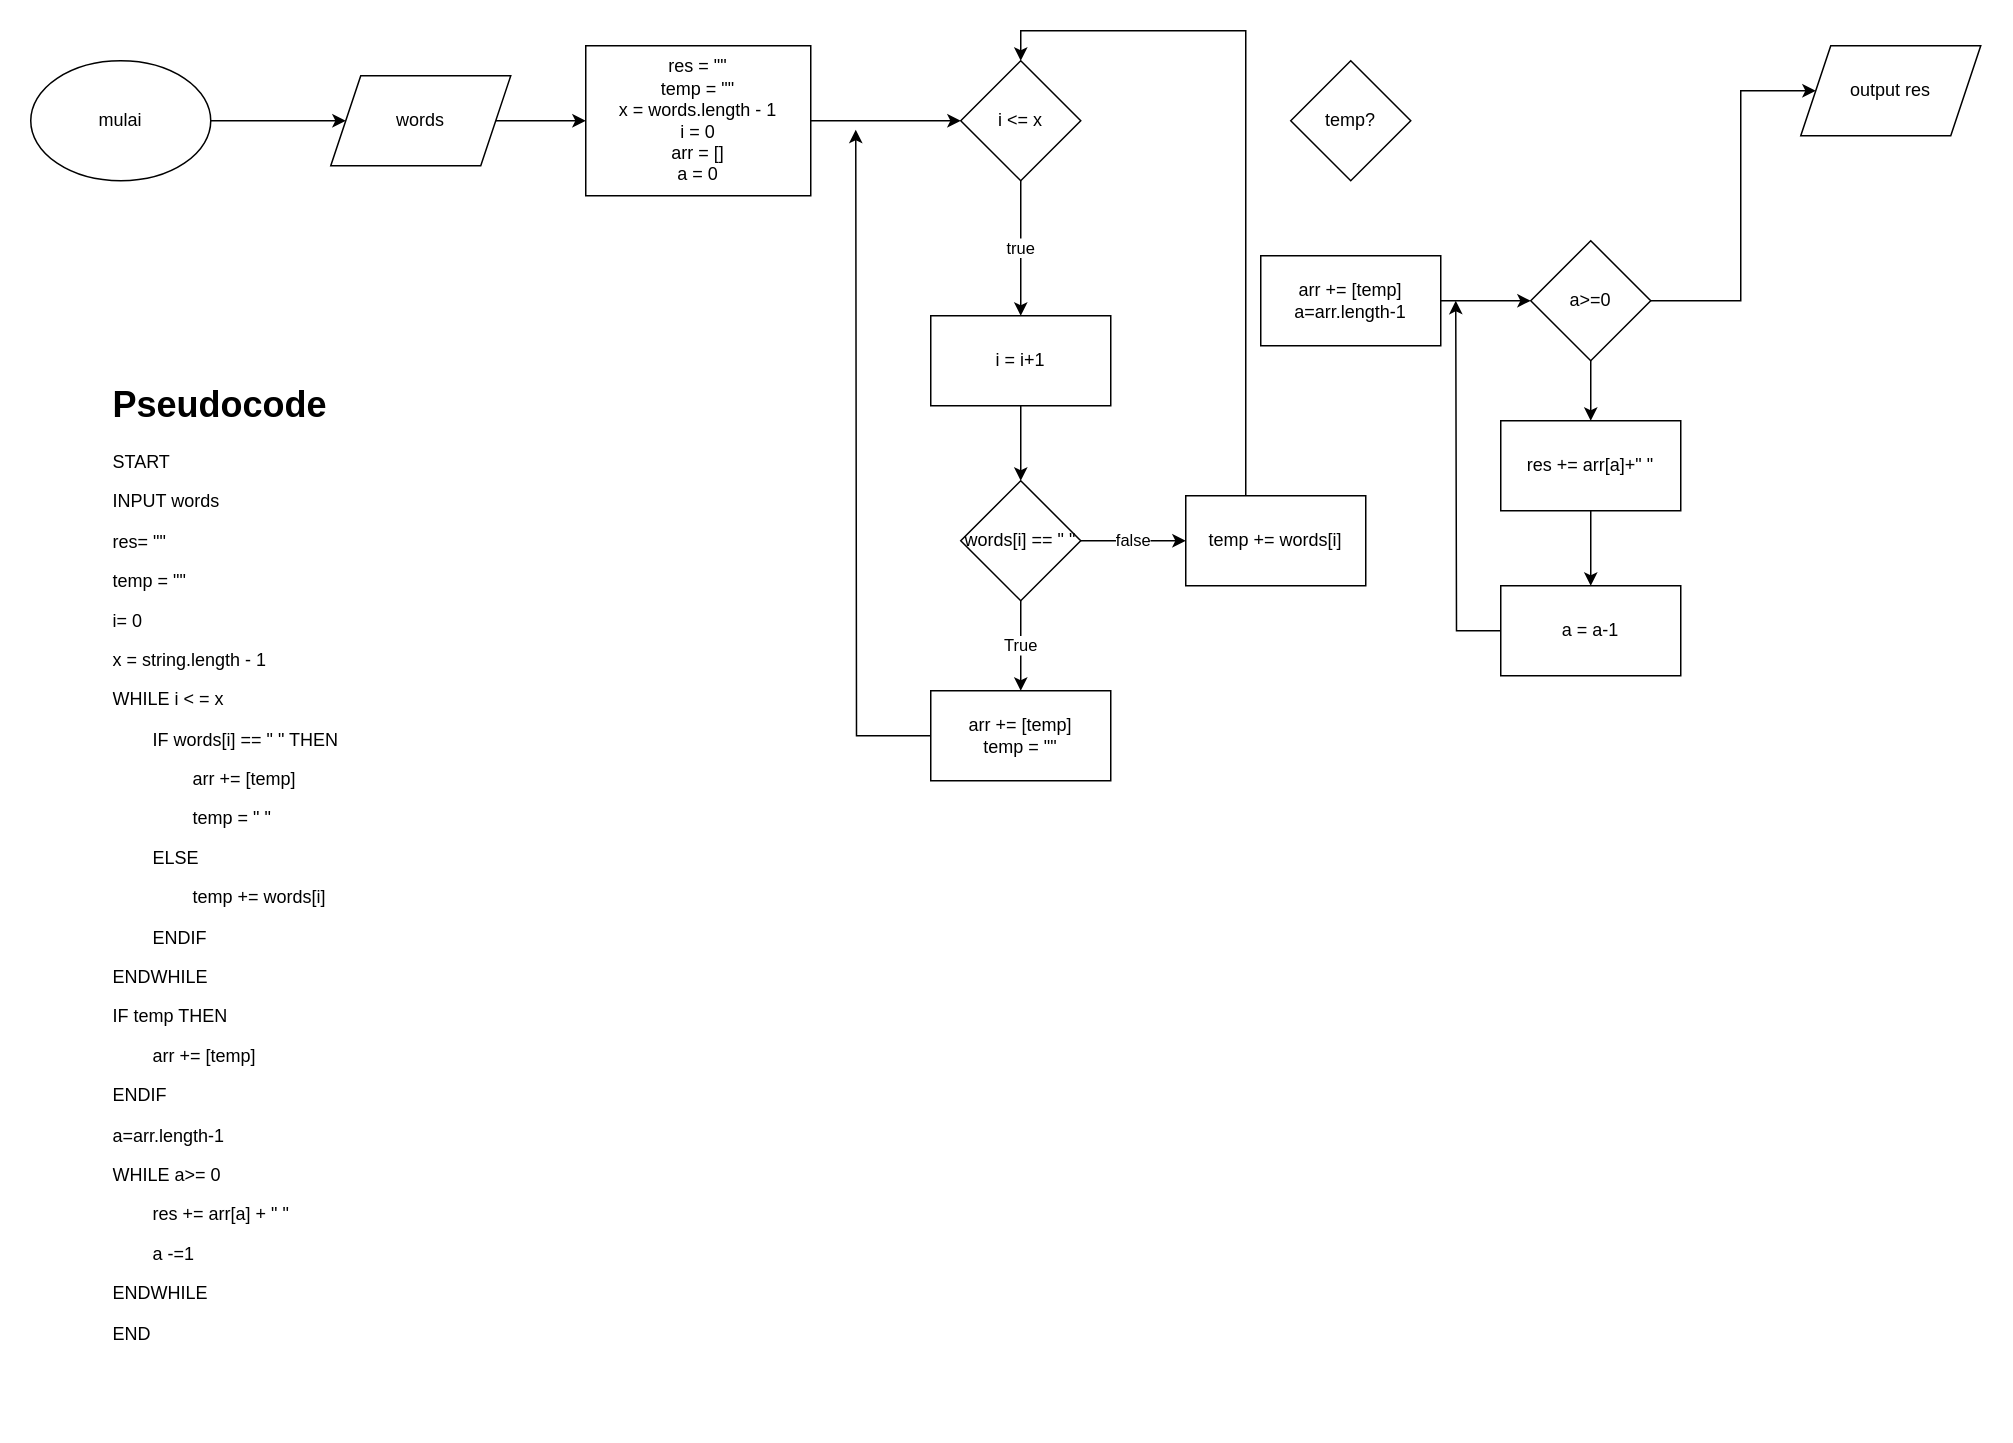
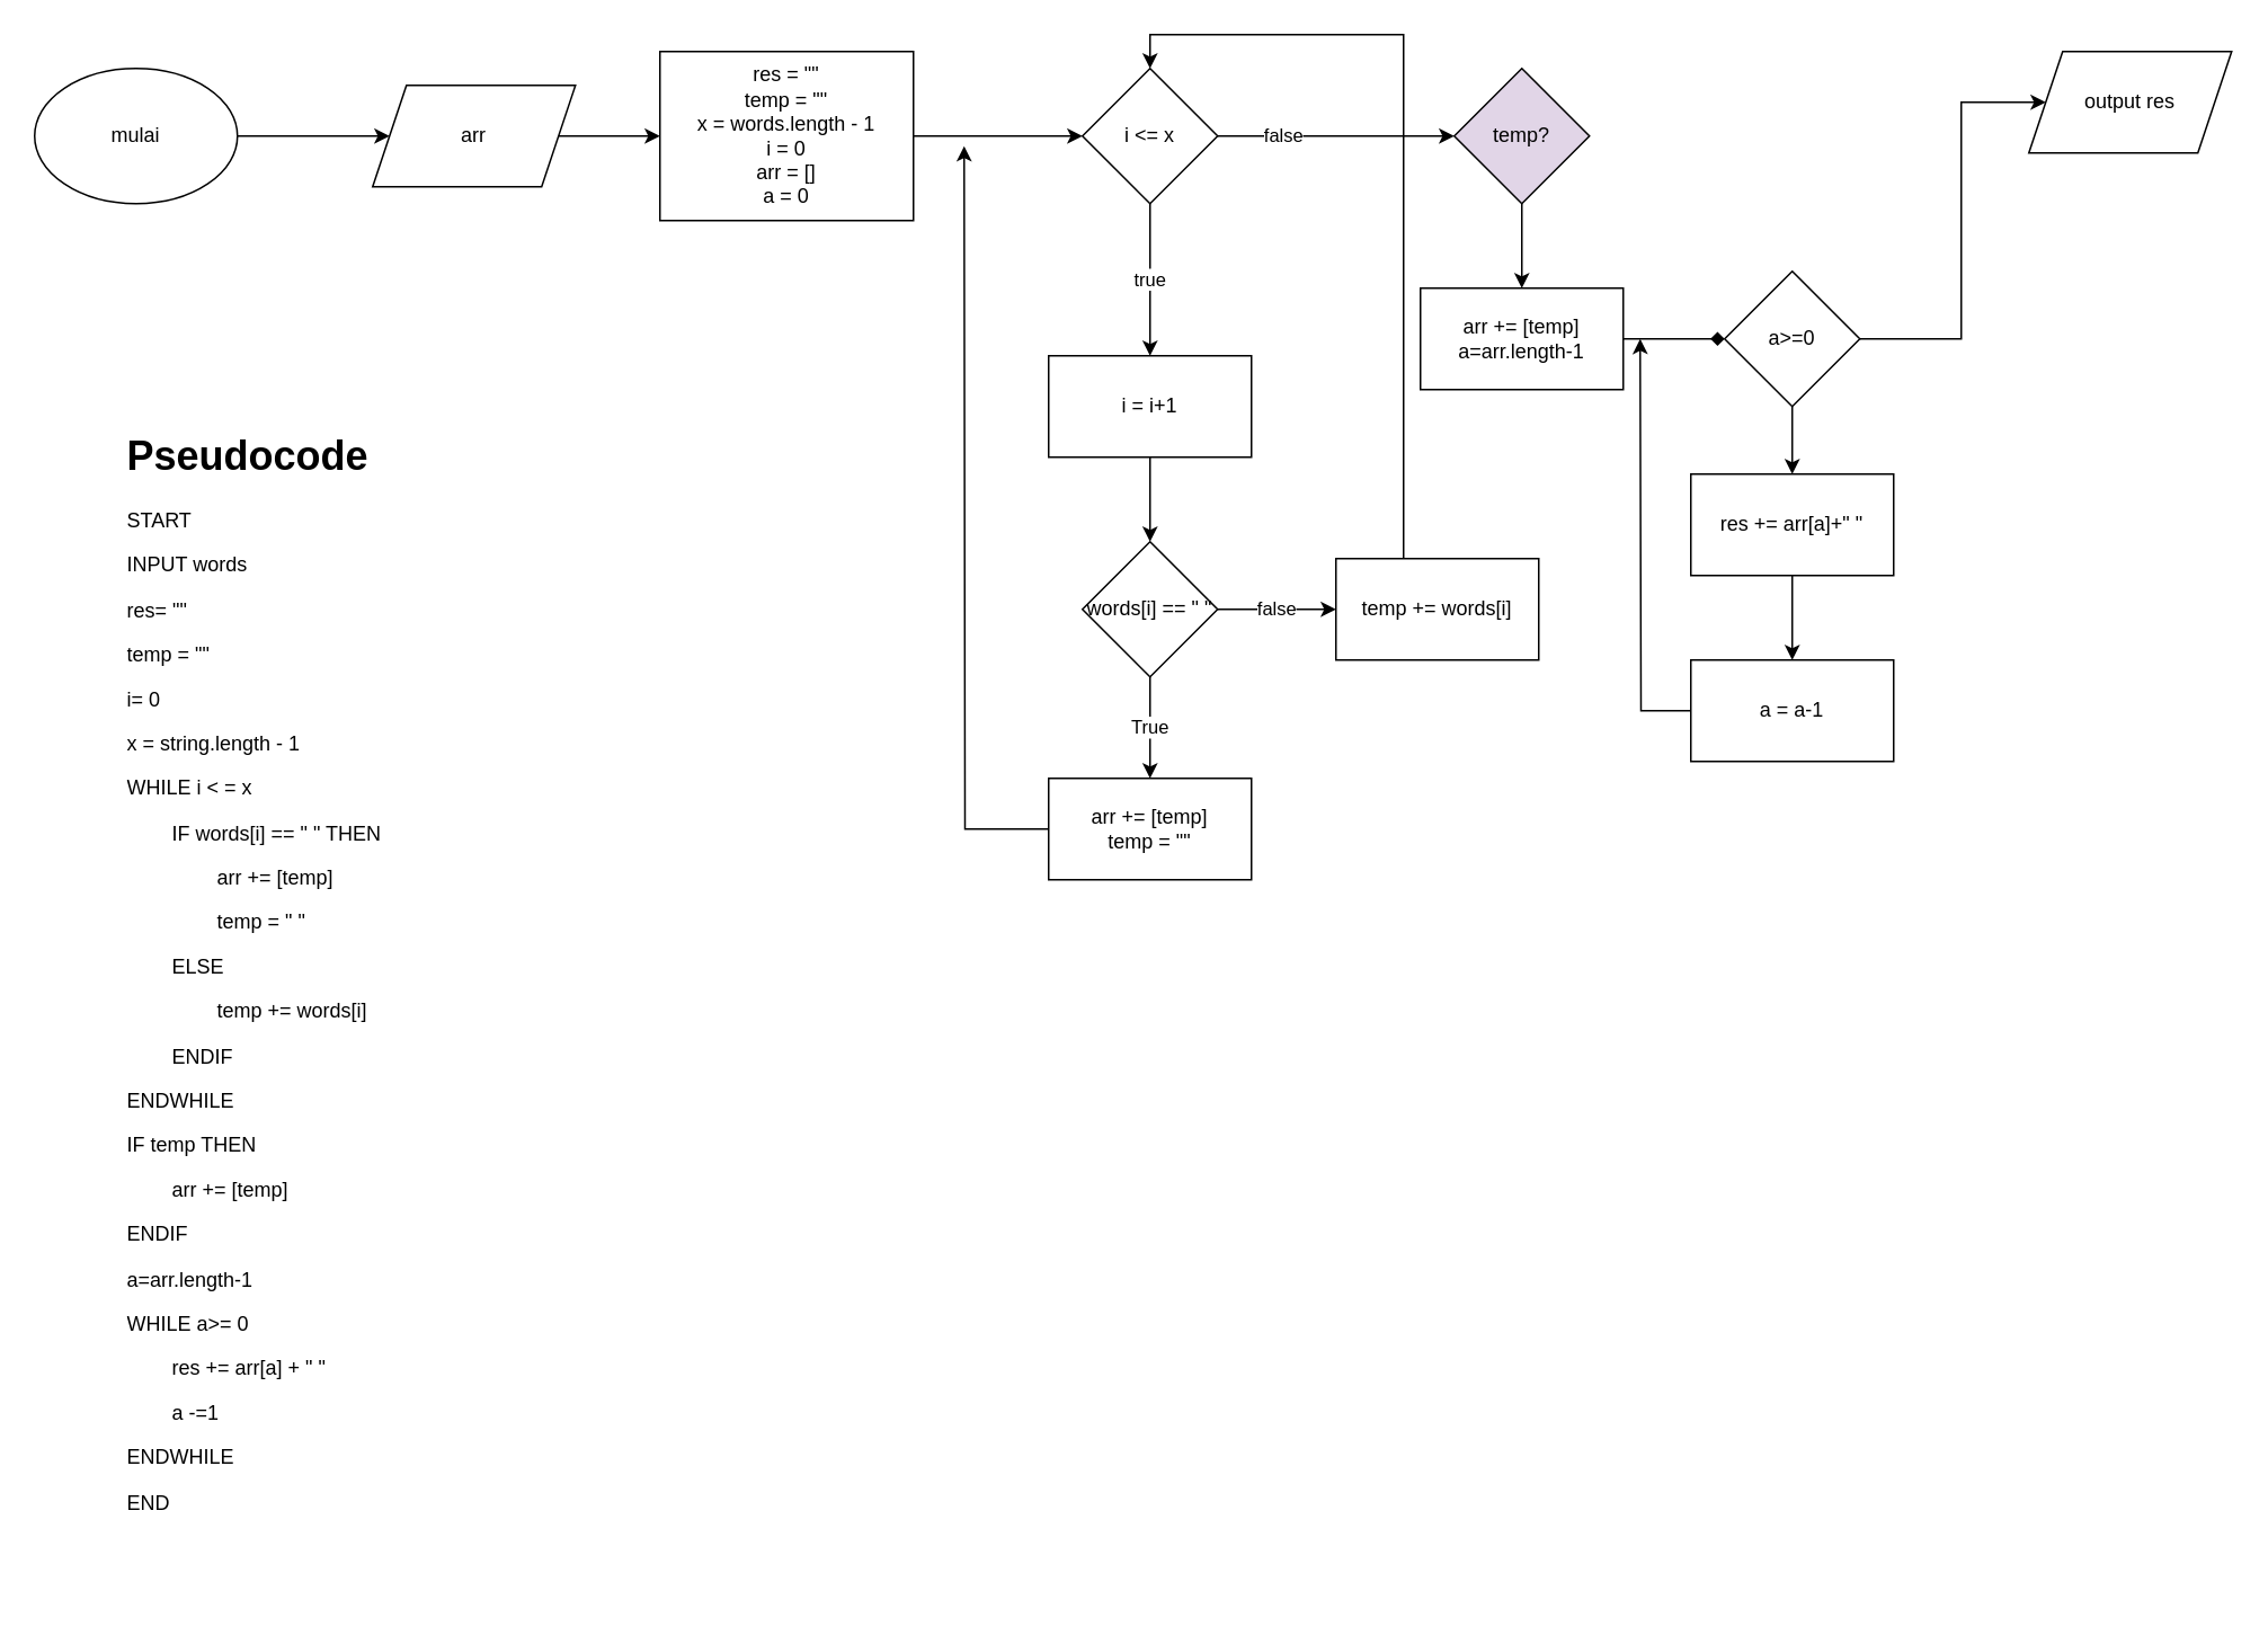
- <mxCell id="5" value="words" style="shape=parallelogram;perimeter=parallelogramPerimeter;whiteSpace=wrap;html=1;fixedSize=1;" parent="1" vertex="1"><mxGeometry x="220" y="50" width="120" height="60" as="geometry" /></mxCell>
+ <mxCell id="5" value="arr" style="shape=parallelogram;perimeter=parallelogramPerimeter;whiteSpace=wrap;html=1;fixedSize=1;" parent="1" vertex="1"><mxGeometry x="220" y="50" width="120" height="60" as="geometry" /></mxCell>
+ <mxCell id="8" value="false" style="edgeStyle=orthogonalEdgeStyle;rounded=0;orthogonalLoop=1;jettySize=auto;html=1;entryX=0;entryY=0.5;entryDx=0;entryDy=0;" parent="1" source="10" target="23" edge="1"><mxGeometry x="-0.44" relative="1" as="geometry"><mxPoint as="offset" /></mxGeometry></mxCell>
- <mxCell id="23" value="temp?" style="rhombus;whiteSpace=wrap;html=1;" vertex="1" parent="1"><mxGeometry x="860" y="40" width="80" height="80" as="geometry" /></mxCell>
+ <mxCell id="23" value="temp?" style="rhombus;whiteSpace=wrap;html=1;fillColor=#e1d5e7;" vertex="1" parent="1"><mxGeometry x="860" y="40" width="80" height="80" as="geometry" /></mxCell>
+ <mxCell id="22" value="" style="edgeStyle=orthogonalEdgeStyle;rounded=0;orthogonalLoop=1;jettySize=auto;html=1;" edge="1" parent="1" source="23" target="25"><mxGeometry relative="1" as="geometry" /></mxCell>
- <mxCell id="24" value="" style="edgeStyle=orthogonalEdgeStyle;rounded=0;orthogonalLoop=1;jettySize=auto;html=1;" edge="1" parent="1" source="25" target="28"><mxGeometry relative="1" as="geometry" /></mxCell>
+ <mxCell id="24" value="" style="edgeStyle=orthogonalEdgeStyle;rounded=0;orthogonalLoop=1;jettySize=auto;html=1;endArrow=diamond;" edge="1" parent="1" source="25" target="28"><mxGeometry relative="1" as="geometry" /></mxCell>
